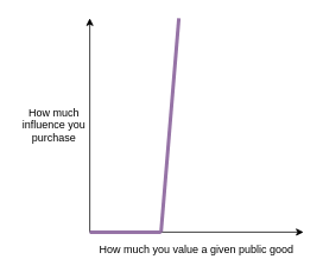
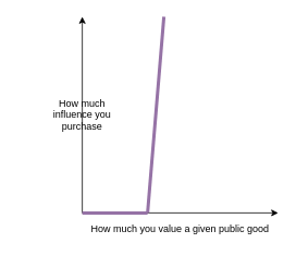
- <mxCell id="5" value="How much influence you purchase" style="text;html=1;strokeColor=none;fillColor=none;align=center;verticalAlign=middle;whiteSpace=wrap;rounded=0;" parent="1" vertex="1"><mxGeometry x="20" y="130" width="80" height="20" as="geometry" /></mxCell>
+ <mxCell id="5" value="How much influence you purchase" style="text;html=1;strokeColor=none;fillColor=none;align=center;verticalAlign=middle;whiteSpace=wrap;rounded=0;" parent="1" vertex="1"><mxGeometry x="60" y="130" width="80" height="20" as="geometry" /></mxCell>
